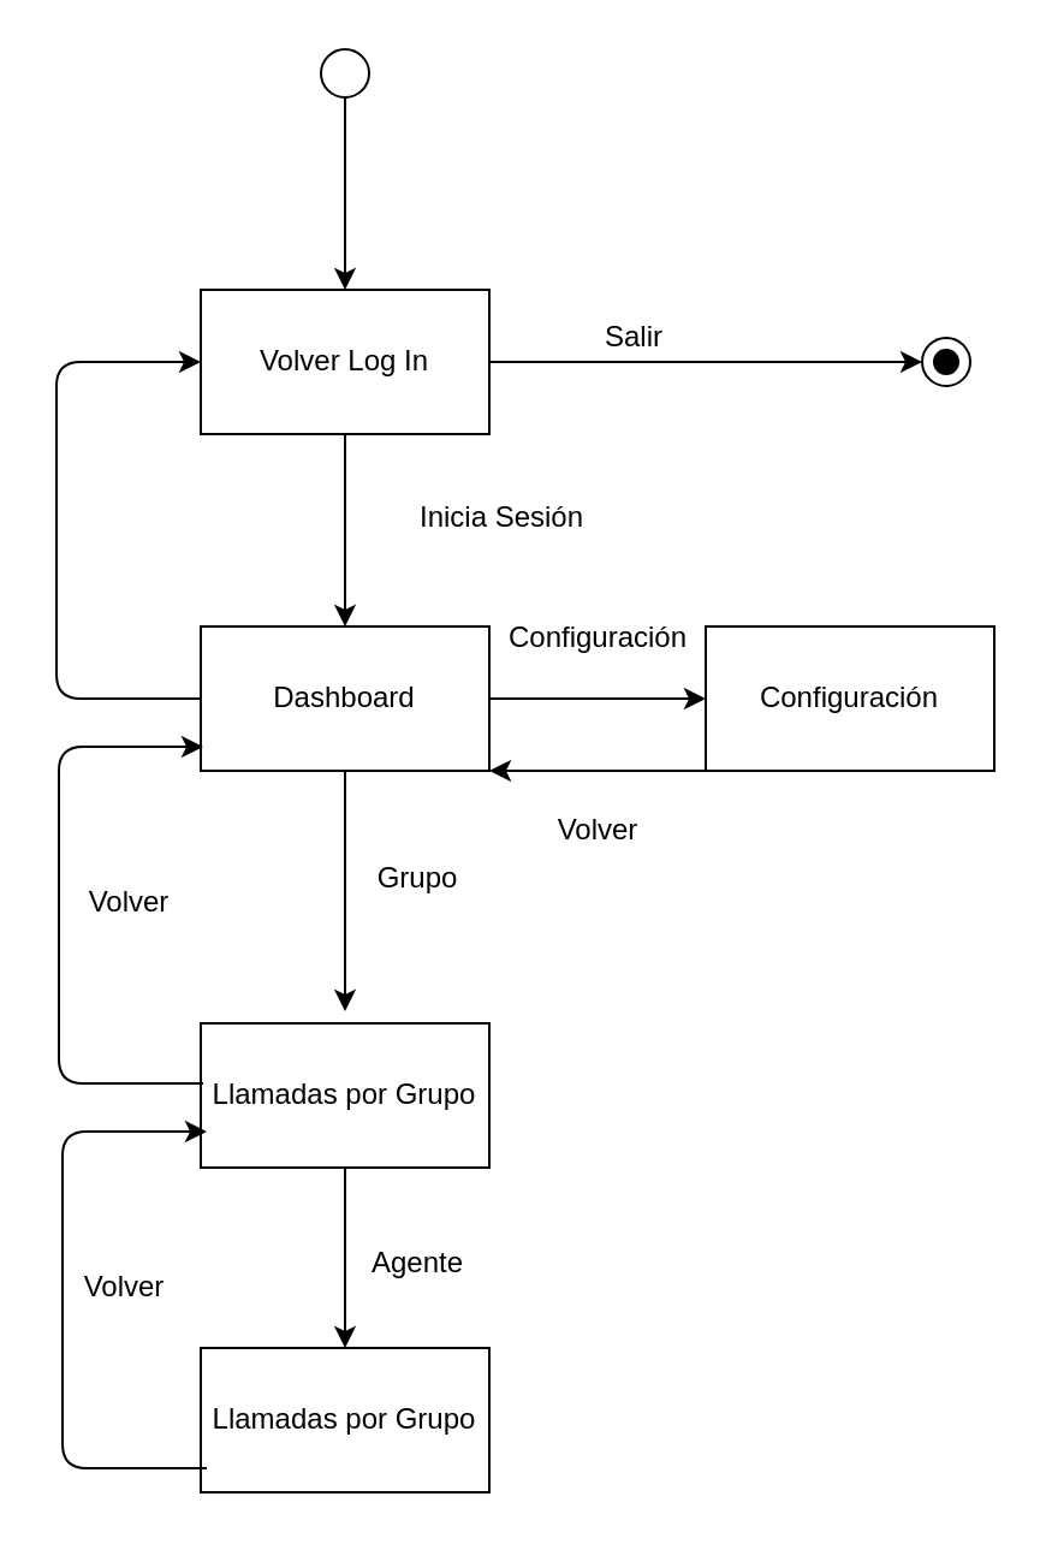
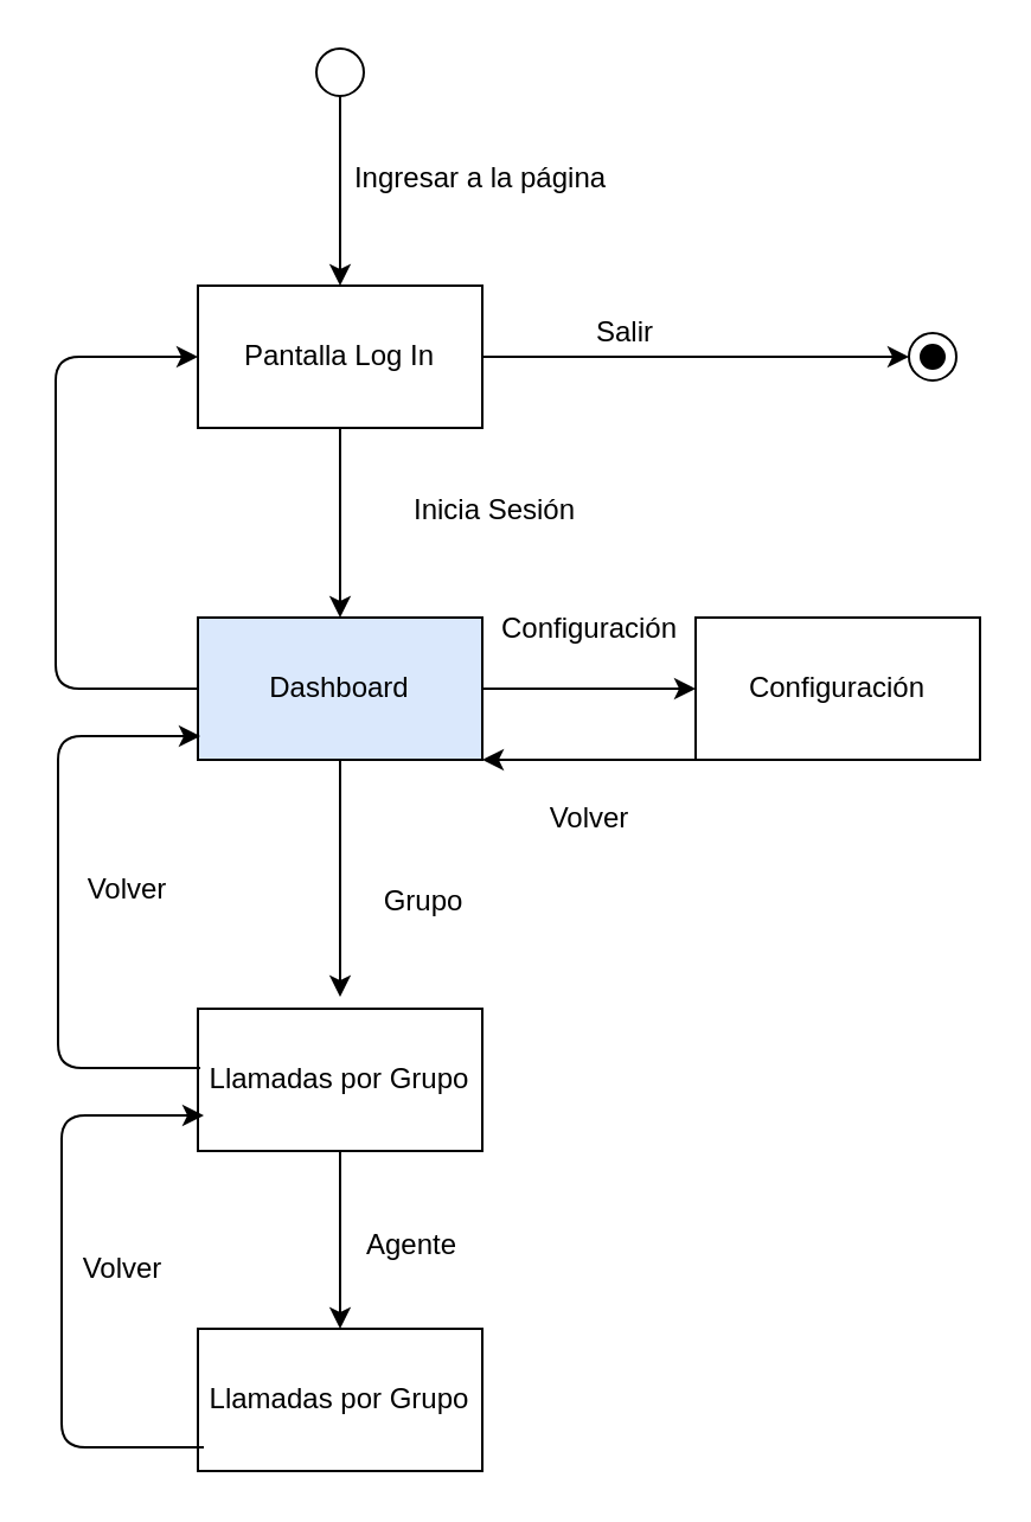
+ <mxCell id="6" value="Ingresar a la página" style="text;html=1;align=center;verticalAlign=middle;resizable=0;points=[];autosize=1;strokeColor=none;fillColor=none;" vertex="1" parent="1"><mxGeometry x="137" y="60" width="130" height="30" as="geometry" /></mxCell>
- <mxCell id="5" value="Volver Log In" style="rounded=0;whiteSpace=wrap;html=1;" vertex="1" parent="1"><mxGeometry x="83" y="120" width="120" height="60" as="geometry" /></mxCell>
+ <mxCell id="5" value="Pantalla Log In" style="rounded=0;whiteSpace=wrap;html=1;" vertex="1" parent="1"><mxGeometry x="83" y="120" width="120" height="60" as="geometry" /></mxCell>
- <mxCell id="9" value="Dashboard" style="rounded=0;whiteSpace=wrap;html=1;" vertex="1" parent="1"><mxGeometry x="83" y="260" width="120" height="60" as="geometry" /></mxCell>
+ <mxCell id="9" value="Dashboard" style="rounded=0;whiteSpace=wrap;html=1;fillColor=#dae8fc;" vertex="1" parent="1"><mxGeometry x="83" y="260" width="120" height="60" as="geometry" /></mxCell>
- <mxCell id="15" value="Grupo" style="text;html=1;align=center;verticalAlign=middle;resizable=0;points=[];autosize=1;strokeColor=none;fillColor=none;" vertex="1" parent="1"><mxGeometry x="143" y="350" width="60" height="30" as="geometry" /></mxCell>
+ <mxCell id="15" value="Grupo" style="text;html=1;align=center;verticalAlign=middle;resizable=0;points=[];autosize=1;strokeColor=none;fillColor=none;" vertex="1" parent="1"><mxGeometry x="148" y="365" width="60" height="30" as="geometry" /></mxCell>
